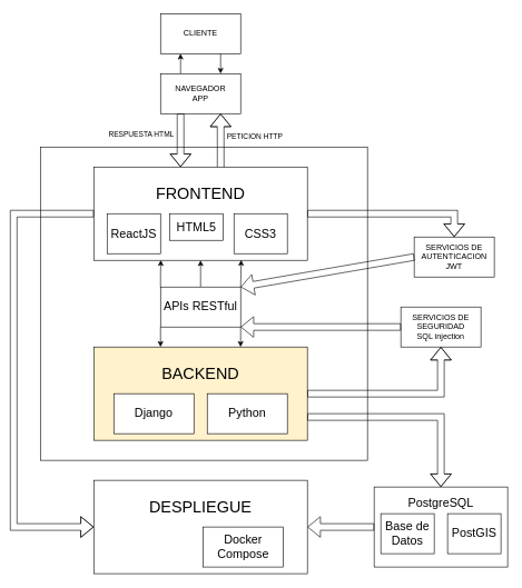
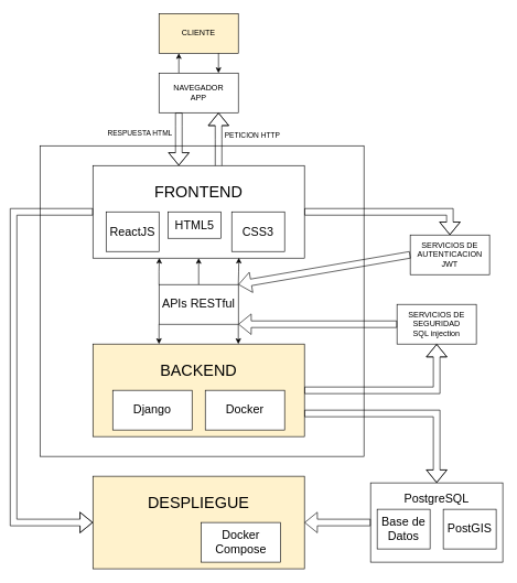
- <mxCell id="11" value="CLIENTE" style="rounded=0;whiteSpace=wrap;html=1;" parent="1" vertex="1"><mxGeometry x="240" y="20" width="120" height="60" as="geometry" /></mxCell>
+ <mxCell id="11" value="CLIENTE" style="rounded=0;whiteSpace=wrap;html=1;fillColor=#fff2cc;" parent="1" vertex="1"><mxGeometry x="240" y="20" width="120" height="60" as="geometry" /></mxCell>
- <mxCell id="16" value="&lt;span style=&quot;font-size: 18px;&quot;&gt;Python&lt;/span&gt;" style="rounded=0;whiteSpace=wrap;html=1;" parent="1" vertex="1"><mxGeometry x="310" y="590" width="120" height="60" as="geometry" /></mxCell>
+ <mxCell id="16" value="&lt;span style=&quot;font-size: 18px;&quot;&gt;Docker&lt;/span&gt;" style="rounded=0;whiteSpace=wrap;html=1;" parent="1" vertex="1"><mxGeometry x="310" y="590" width="120" height="60" as="geometry" /></mxCell>
- <mxCell id="27" value="&lt;span style=&quot;font-size: 24px;&quot;&gt;DESPLIEGUE&lt;/span&gt;&lt;div&gt;&lt;span style=&quot;font-size: 24px;&quot;&gt;&lt;br&gt;&lt;/span&gt;&lt;/div&gt;&lt;div&gt;&lt;span style=&quot;font-size: 24px;&quot;&gt;&lt;br&gt;&lt;/span&gt;&lt;/div&gt;" style="rounded=0;whiteSpace=wrap;html=1;" vertex="1" parent="1"><mxGeometry x="140" y="720" width="320" height="140" as="geometry" /></mxCell>
+ <mxCell id="27" value="&lt;span style=&quot;font-size: 24px;&quot;&gt;DESPLIEGUE&lt;/span&gt;&lt;div&gt;&lt;span style=&quot;font-size: 24px;&quot;&gt;&lt;br&gt;&lt;/span&gt;&lt;/div&gt;&lt;div&gt;&lt;span style=&quot;font-size: 24px;&quot;&gt;&lt;br&gt;&lt;/span&gt;&lt;/div&gt;" style="rounded=0;whiteSpace=wrap;html=1;fillColor=#fff2cc;" vertex="1" parent="1"><mxGeometry x="140" y="720" width="320" height="140" as="geometry" /></mxCell>
